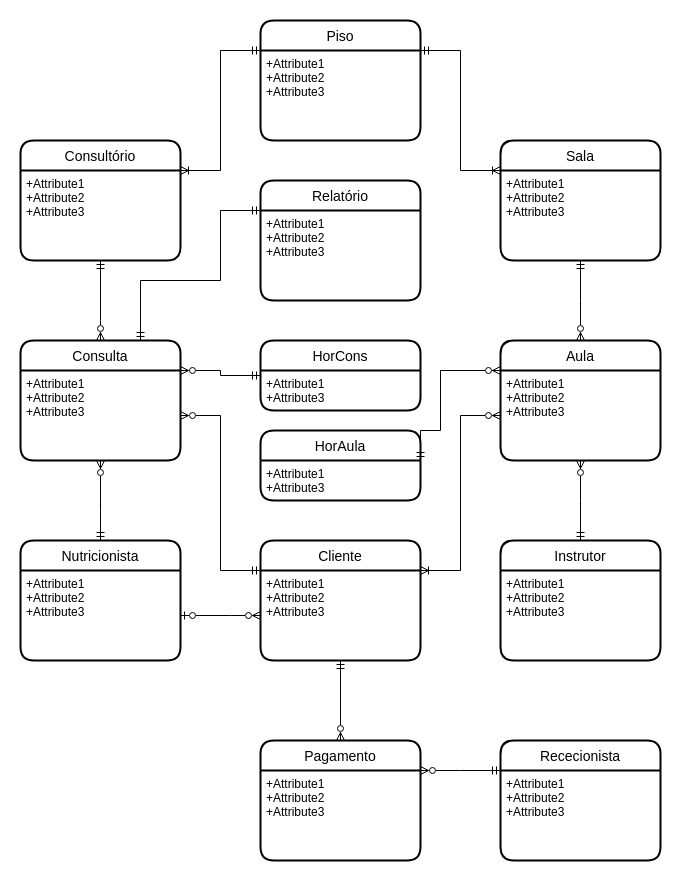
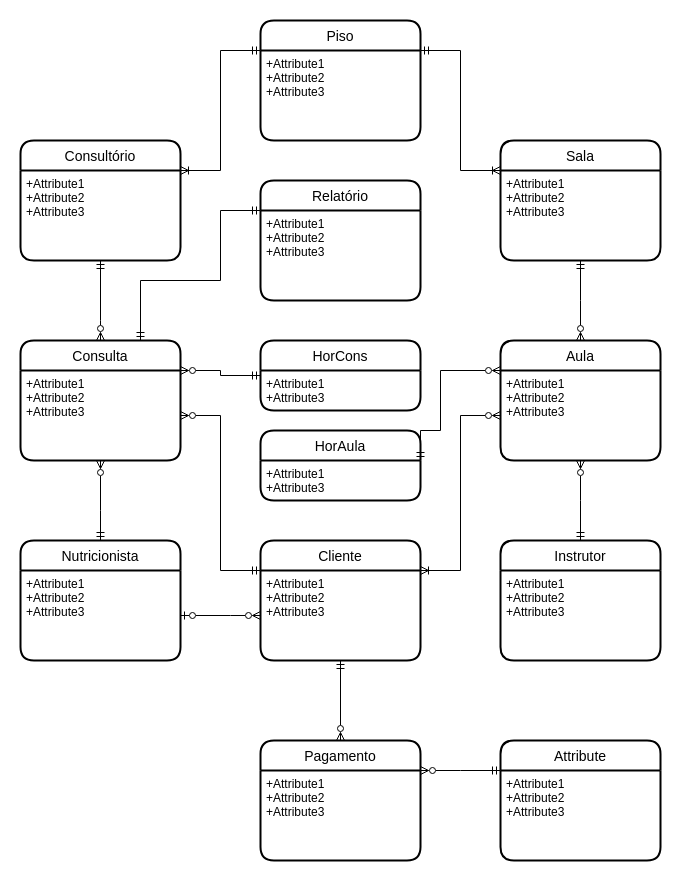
- <mxCell id="2" value="Rececionista" style="swimlane;childLayout=stackLayout;horizontal=1;startSize=30;horizontalStack=0;rounded=1;fontSize=14;fontStyle=0;strokeWidth=2;resizeParent=0;resizeLast=1;shadow=0;dashed=0;align=center;" vertex="1" parent="1"><mxGeometry x="500" y="740" width="160" height="120" as="geometry" /></mxCell>
+ <mxCell id="2" value="Attribute" style="swimlane;childLayout=stackLayout;horizontal=1;startSize=30;horizontalStack=0;rounded=1;fontSize=14;fontStyle=0;strokeWidth=2;resizeParent=0;resizeLast=1;shadow=0;dashed=0;align=center;" vertex="1" parent="1"><mxGeometry x="500" y="740" width="160" height="120" as="geometry" /></mxCell>
